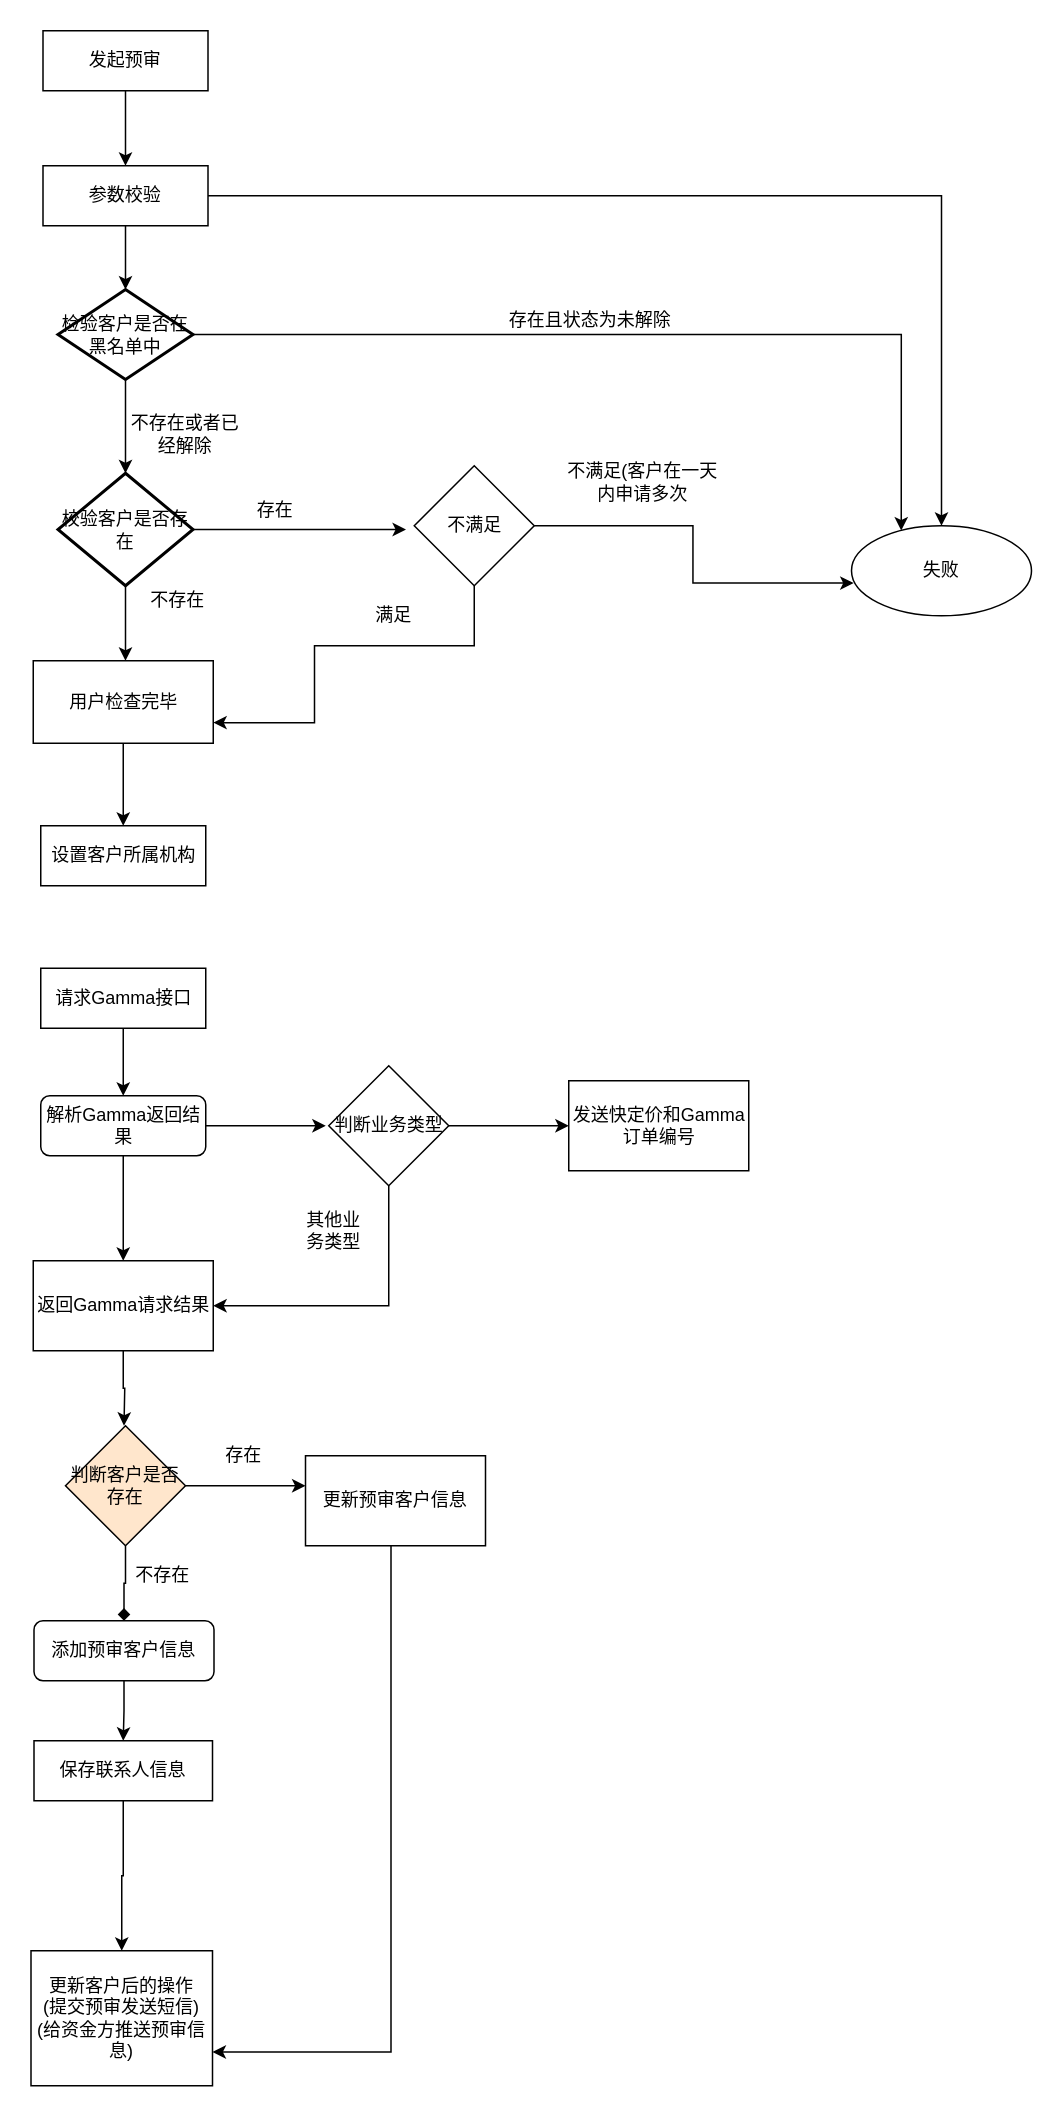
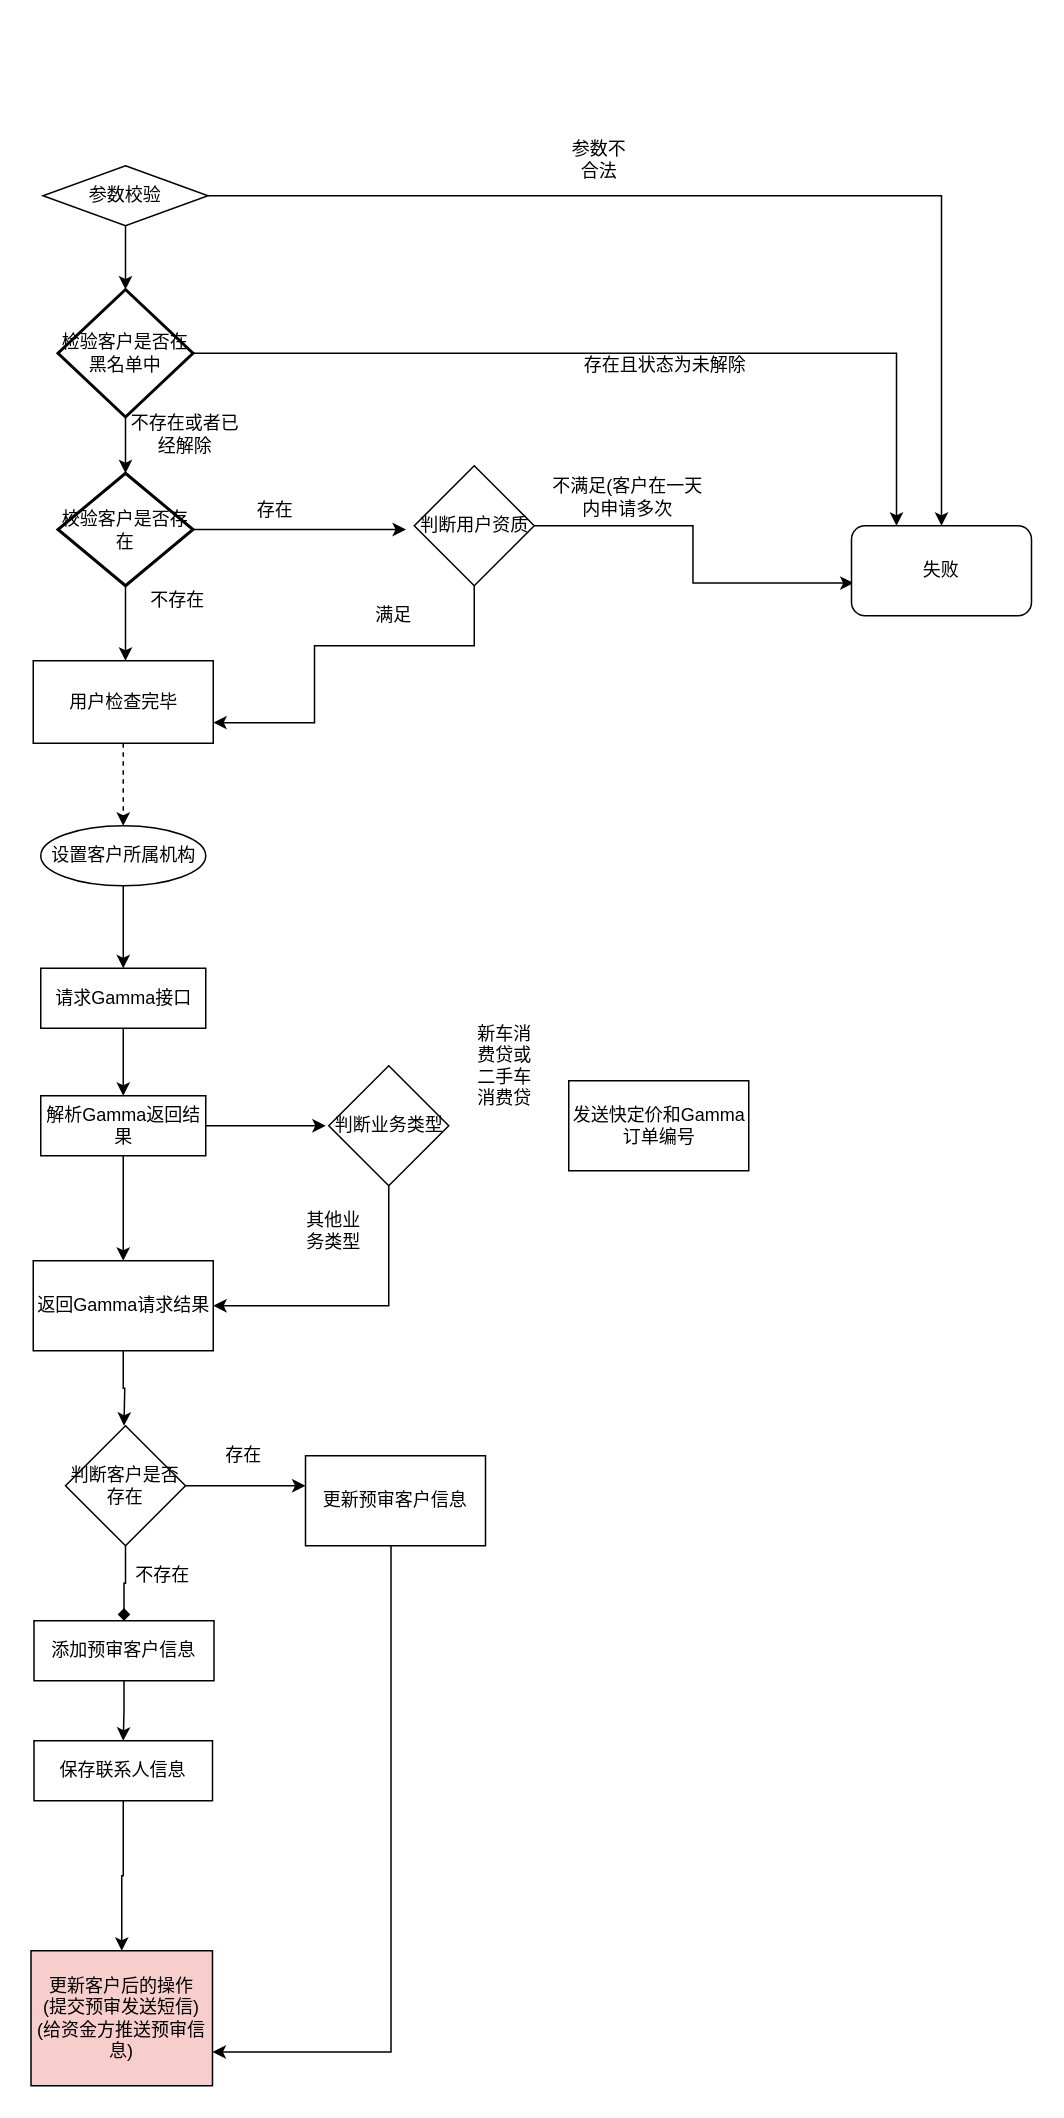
- <mxCell id="3" value="发起预审" style="rounded=0;whiteSpace=wrap;html=1;" vertex="1" parent="1"><mxGeometry x="28" y="20" width="110" height="40" as="geometry" /></mxCell>
- <mxCell id="2" value="" style="edgeStyle=orthogonalEdgeStyle;rounded=0;orthogonalLoop=1;jettySize=auto;html=1;" edge="1" parent="1" source="3" target="6"><mxGeometry relative="1" as="geometry" /></mxCell>
+ <mxCell id="32" value="参数不合法" style="text;html=1;strokeColor=none;fillColor=none;align=center;verticalAlign=middle;whiteSpace=wrap;rounded=0;" vertex="1" parent="1"><mxGeometry x="378.5" y="96" width="40" height="20" as="geometry" /></mxCell>
- <mxCell id="6" value="参数校验" style="rounded=0;whiteSpace=wrap;html=1;" vertex="1" parent="1"><mxGeometry x="28" y="110" width="110" height="40" as="geometry" /></mxCell>
+ <mxCell id="6" value="参数校验" style="rhombus;whiteSpace=wrap;html=1;" vertex="1" parent="1"><mxGeometry x="28" y="110" width="110" height="40" as="geometry" /></mxCell>
- <mxCell id="20" value="存在且状态为未解除" style="text;html=1;strokeColor=none;fillColor=none;align=center;verticalAlign=middle;whiteSpace=wrap;rounded=0;" vertex="1" parent="1"><mxGeometry x="293" y="203" width="200" height="20" as="geometry" /></mxCell>
+ <mxCell id="20" value="存在且状态为未解除" style="text;html=1;strokeColor=none;fillColor=none;align=center;verticalAlign=middle;whiteSpace=wrap;rounded=0;" vertex="1" parent="1"><mxGeometry x="343" y="233" width="200" height="20" as="geometry" /></mxCell>
- <mxCell id="16" value="&lt;span style=&quot;white-space: normal&quot;&gt;检验客户是否在黑名单中&lt;/span&gt;" style="strokeWidth=2;html=1;shape=mxgraph.flowchart.decision;whiteSpace=wrap;" vertex="1" parent="1"><mxGeometry x="38" y="192.5" width="90" height="60" as="geometry" /></mxCell>
+ <mxCell id="16" value="&lt;span style=&quot;white-space: normal&quot;&gt;检验客户是否在黑名单中&lt;/span&gt;" style="strokeWidth=2;html=1;shape=mxgraph.flowchart.decision;whiteSpace=wrap;" vertex="1" parent="1"><mxGeometry x="38" y="192.5" width="90" height="85" as="geometry" /></mxCell>
- <mxCell id="29" value="不满足(客户在一天内申请多次" style="text;html=1;strokeColor=none;fillColor=none;align=center;verticalAlign=middle;whiteSpace=wrap;rounded=0;" vertex="1" parent="1"><mxGeometry x="373" y="288.5" width="110" height="64" as="geometry" /></mxCell>
+ <mxCell id="29" value="不满足(客户在一天内申请多次" style="text;html=1;strokeColor=none;fillColor=none;align=center;verticalAlign=middle;whiteSpace=wrap;rounded=0;" vertex="1" parent="1"><mxGeometry x="363" y="298.5" width="110" height="64" as="geometry" /></mxCell>
- <mxCell id="27" value="&lt;span style=&quot;white-space: normal&quot;&gt;不满足&lt;/span&gt;" style="rhombus;whiteSpace=wrap;html=1;" vertex="1" parent="1"><mxGeometry x="275.5" y="310" width="80" height="80" as="geometry" /></mxCell>
+ <mxCell id="27" value="&lt;span style=&quot;white-space: normal&quot;&gt;判断用户资质&lt;/span&gt;" style="rhombus;whiteSpace=wrap;html=1;" vertex="1" parent="1"><mxGeometry x="275.5" y="310" width="80" height="80" as="geometry" /></mxCell>
- <mxCell id="28" value="失败" style="ellipse;whiteSpace=wrap;html=1;" vertex="1" parent="1"><mxGeometry x="567" y="350" width="120" height="60" as="geometry" /></mxCell>
+ <mxCell id="28" value="失败" style="rounded=1;whiteSpace=wrap;html=1;" vertex="1" parent="1"><mxGeometry x="567" y="350" width="120" height="60" as="geometry" /></mxCell>
- <mxCell id="21" value="" style="edgeStyle=orthogonalEdgeStyle;rounded=0;orthogonalLoop=1;jettySize=auto;html=1;" edge="1" parent="1" source="22" target="8"><mxGeometry relative="1" as="geometry" /></mxCell>
+ <mxCell id="21" value="" style="edgeStyle=orthogonalEdgeStyle;rounded=0;orthogonalLoop=1;jettySize=auto;html=1;dashed=1;" edge="1" parent="1" source="22" target="8"><mxGeometry relative="1" as="geometry" /></mxCell>
- <mxCell id="8" value="设置客户所属机构" style="rounded=0;whiteSpace=wrap;html=1;" vertex="1" parent="1"><mxGeometry x="26.5" y="550" width="110" height="40" as="geometry" /></mxCell>
+ <mxCell id="8" value="设置客户所属机构" style="ellipse;whiteSpace=wrap;html=1;" vertex="1" parent="1"><mxGeometry x="26.5" y="550" width="110" height="40" as="geometry" /></mxCell>
+ <mxCell id="7" value="" style="edgeStyle=orthogonalEdgeStyle;rounded=0;orthogonalLoop=1;jettySize=auto;html=1;" edge="1" parent="1" source="8" target="10"><mxGeometry relative="1" as="geometry" /></mxCell>
+ <mxCell id="39" value="新车消费贷或二手车消费贷" style="text;html=1;strokeColor=none;fillColor=none;align=center;verticalAlign=middle;whiteSpace=wrap;rounded=0;" vertex="1" parent="1"><mxGeometry x="315.5" y="700" width="40" height="20" as="geometry" /></mxCell>
- <mxCell id="13" value="解析Gamma返回结果" style="whiteSpace=wrap;html=1;rounded=1;" vertex="1" parent="1"><mxGeometry x="26.5" y="730" width="110" height="40" as="geometry" /></mxCell>
+ <mxCell id="13" value="解析Gamma返回结果" style="rounded=0;whiteSpace=wrap;html=1;" vertex="1" parent="1"><mxGeometry x="26.5" y="730" width="110" height="40" as="geometry" /></mxCell>
- <mxCell id="34" value="" style="edgeStyle=orthogonalEdgeStyle;rounded=0;orthogonalLoop=1;jettySize=auto;html=1;" edge="1" parent="1" source="35" target="38"><mxGeometry relative="1" as="geometry" /></mxCell>
- <mxCell id="43" value="判断客户是否存在" style="rhombus;whiteSpace=wrap;html=1;fillColor=#ffe6cc;" vertex="1" parent="1"><mxGeometry x="43" y="950" width="80" height="80" as="geometry" /></mxCell>
+ <mxCell id="43" value="判断客户是否存在" style="rhombus;whiteSpace=wrap;html=1;" vertex="1" parent="1"><mxGeometry x="43" y="950" width="80" height="80" as="geometry" /></mxCell>
- <mxCell id="49" value="添加预审客户信息" style="whiteSpace=wrap;html=1;rounded=1;" vertex="1" parent="1"><mxGeometry x="22" y="1080" width="120" height="40" as="geometry" /></mxCell>
+ <mxCell id="49" value="添加预审客户信息" style="rounded=0;whiteSpace=wrap;html=1;" vertex="1" parent="1"><mxGeometry x="22" y="1080" width="120" height="40" as="geometry" /></mxCell>
- <mxCell id="52" value="更新客户后的操作&lt;br&gt;(提交预审发送短信)&lt;br&gt;(给资金方推送预审信息)" style="rounded=0;whiteSpace=wrap;html=1;" vertex="1" parent="1"><mxGeometry x="20" y="1300" width="121" height="90" as="geometry" /></mxCell>
+ <mxCell id="52" value="更新客户后的操作&lt;br&gt;(提交预审发送短信)&lt;br&gt;(给资金方推送预审信息)" style="rounded=0;whiteSpace=wrap;html=1;fillColor=#f8cecc;" vertex="1" parent="1"><mxGeometry x="20" y="1300" width="121" height="90" as="geometry" /></mxCell>
